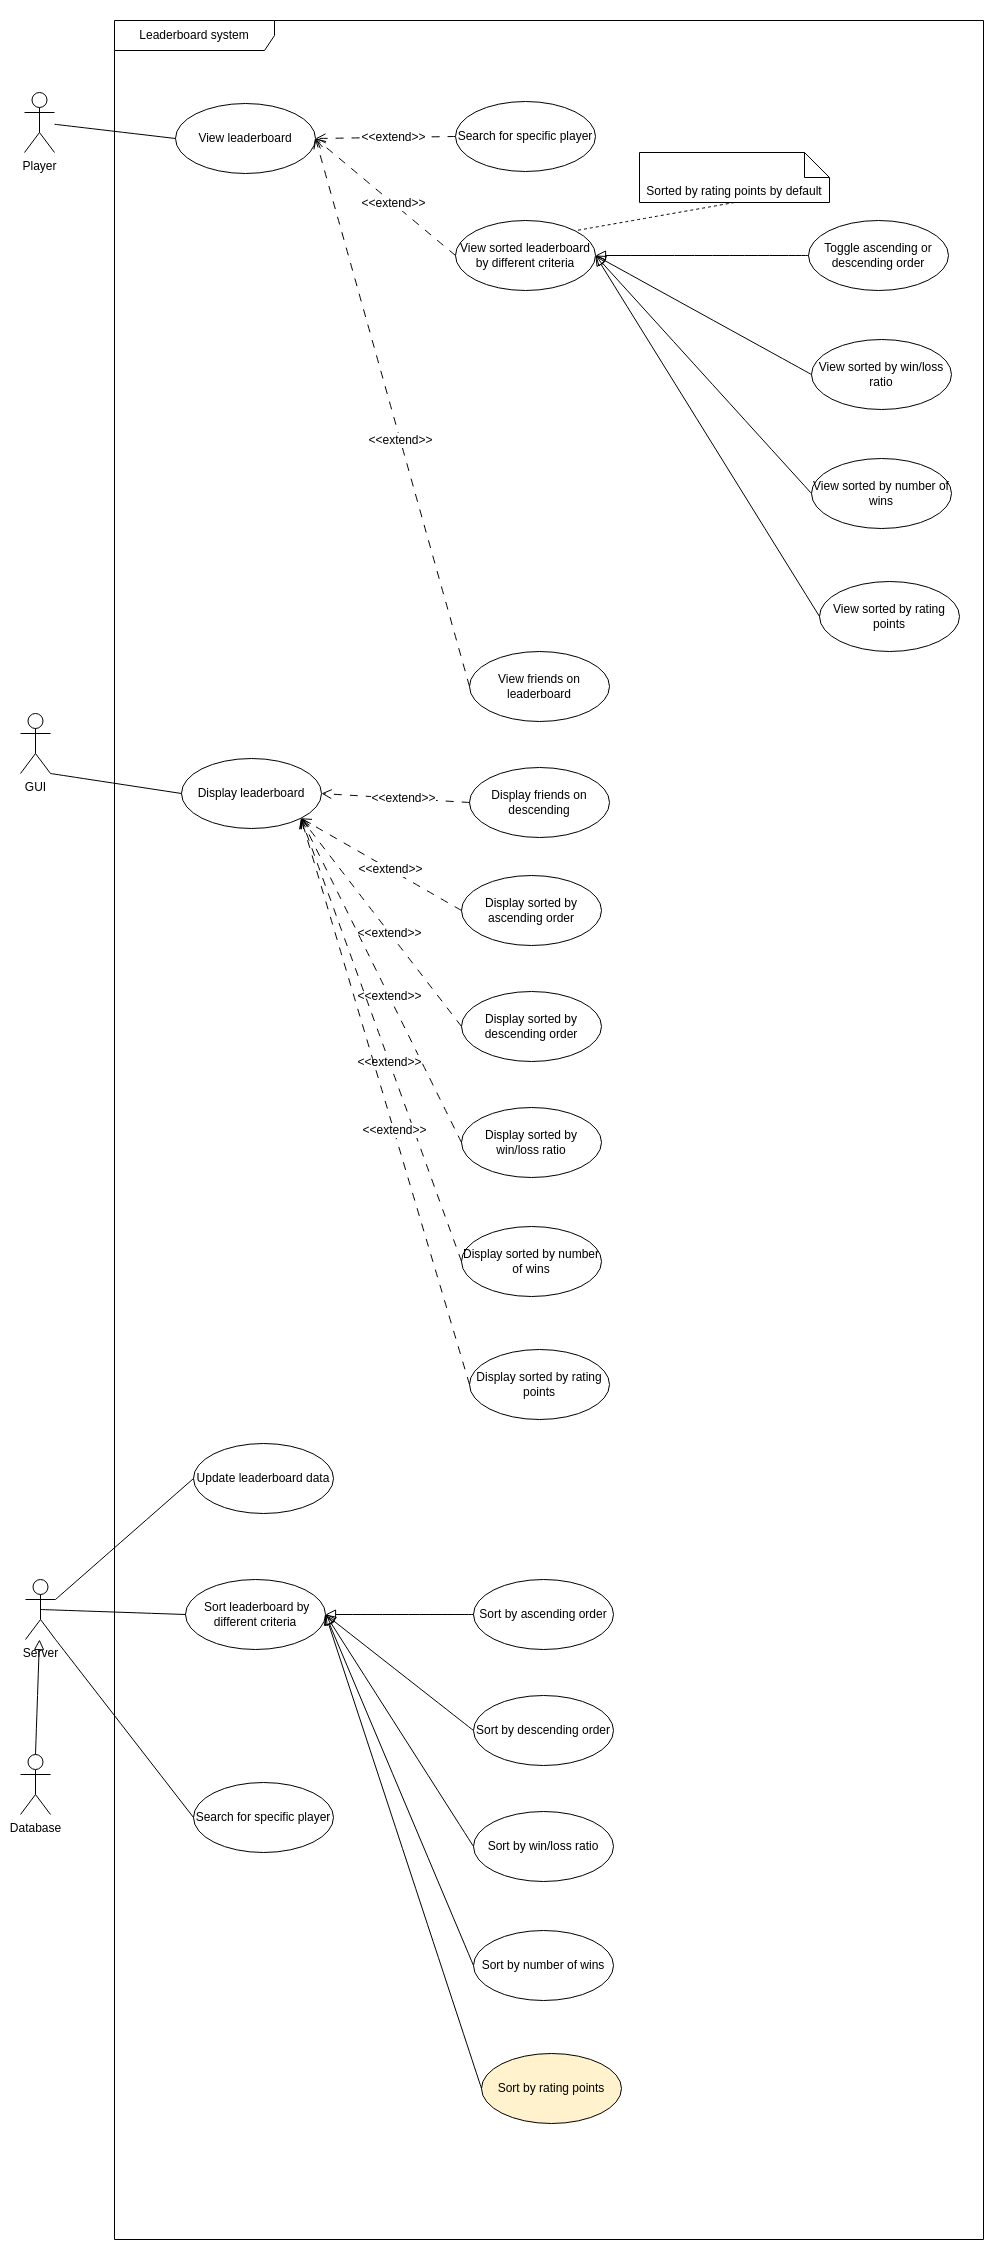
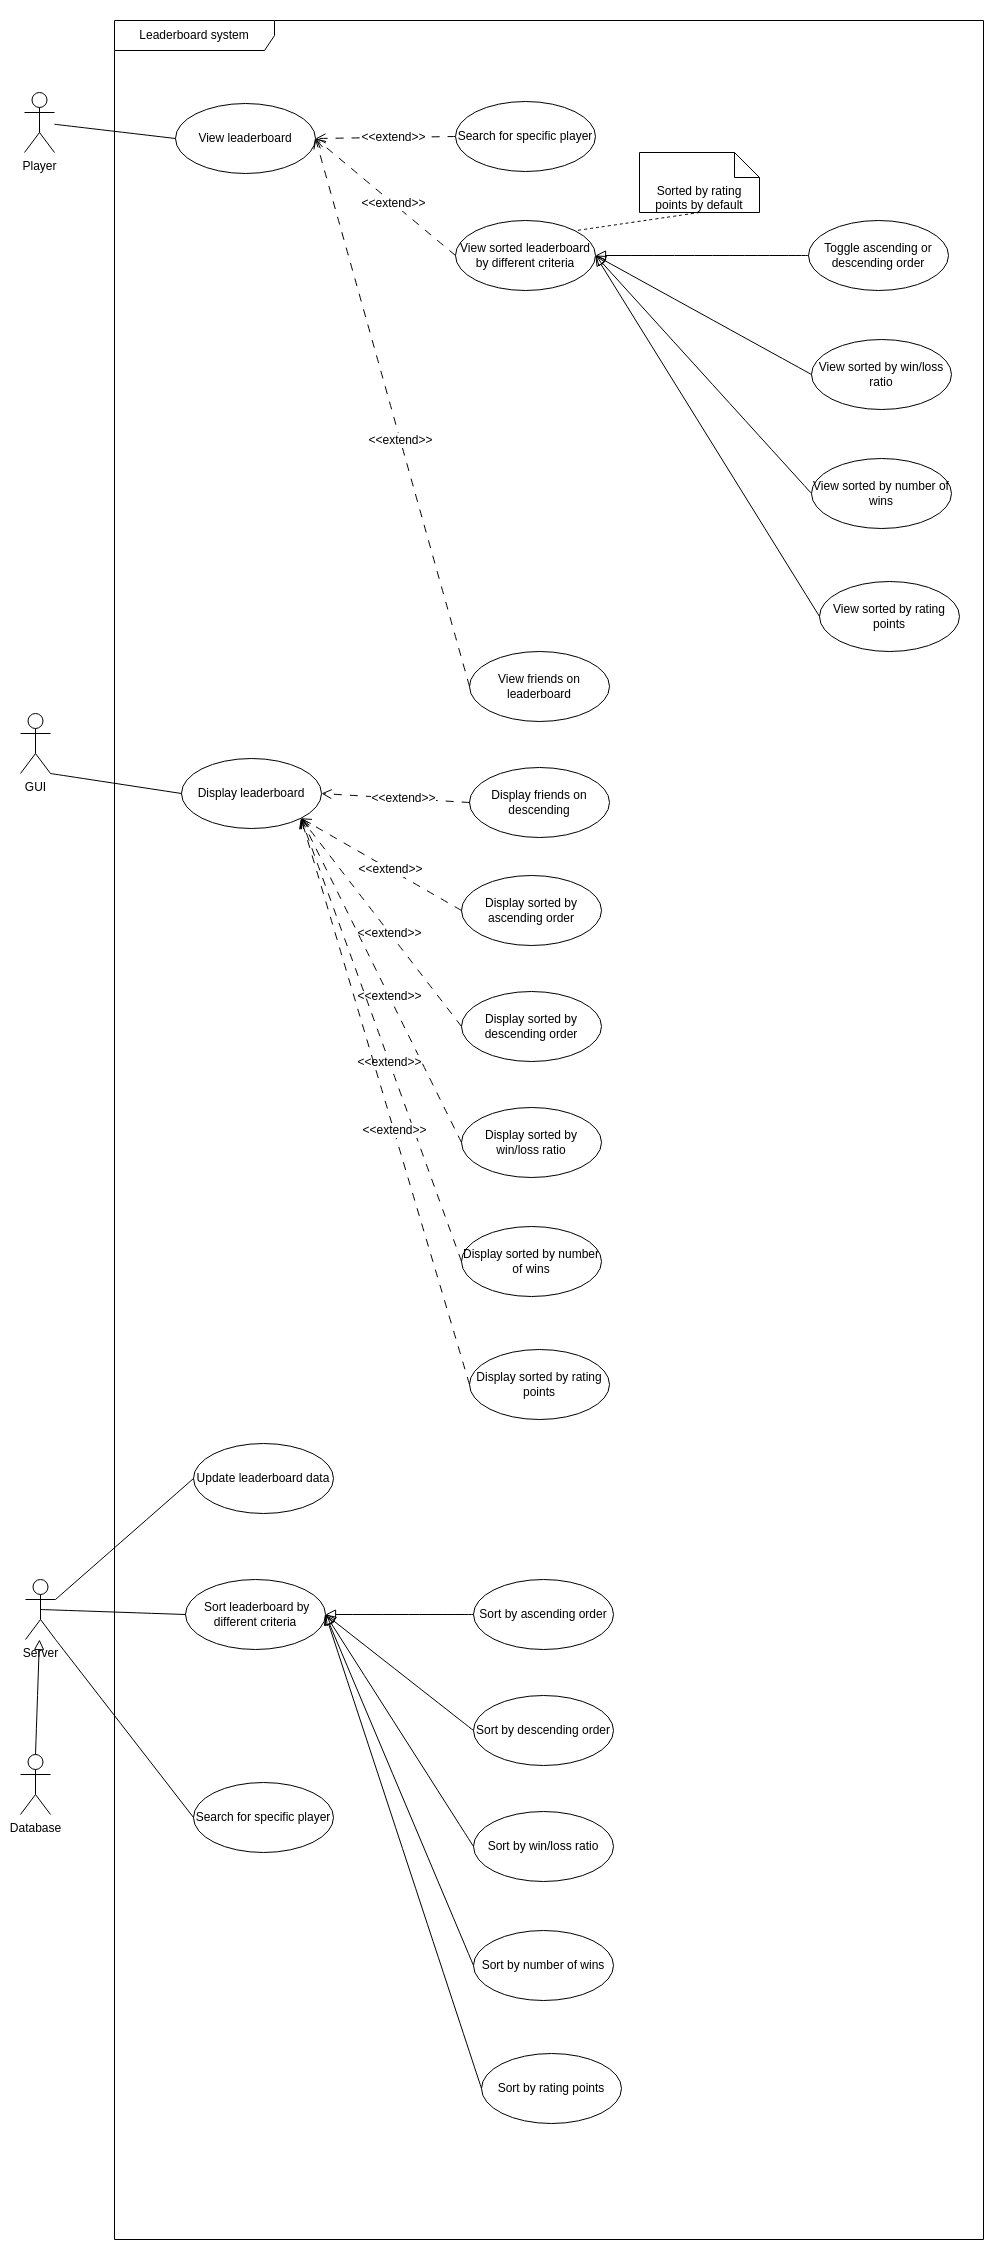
- <mxCell id="53" value="Sorted by rating points by default" style="shape=note2;boundedLbl=1;whiteSpace=wrap;html=1;size=25;verticalAlign=top;align=center;" vertex="1" parent="2"><mxGeometry x="525" y="132" width="190" height="50" as="geometry" /></mxCell>
+ <mxCell id="53" value="Sorted by rating points by default" style="shape=note2;boundedLbl=1;whiteSpace=wrap;html=1;size=25;verticalAlign=top;align=center;" vertex="1" parent="2"><mxGeometry x="525" y="132" width="120" height="60" as="geometry" /></mxCell>
- <mxCell id="22" value="Sort&amp;nbsp;by rating points" style="ellipse;whiteSpace=wrap;html=1;fillColor=#fff2cc;" vertex="1" parent="2"><mxGeometry x="367" y="2033" width="140" height="70" as="geometry" /></mxCell>
+ <mxCell id="22" value="Sort&amp;nbsp;by rating points" style="ellipse;whiteSpace=wrap;html=1;" vertex="1" parent="2"><mxGeometry x="367" y="2033" width="140" height="70" as="geometry" /></mxCell>
